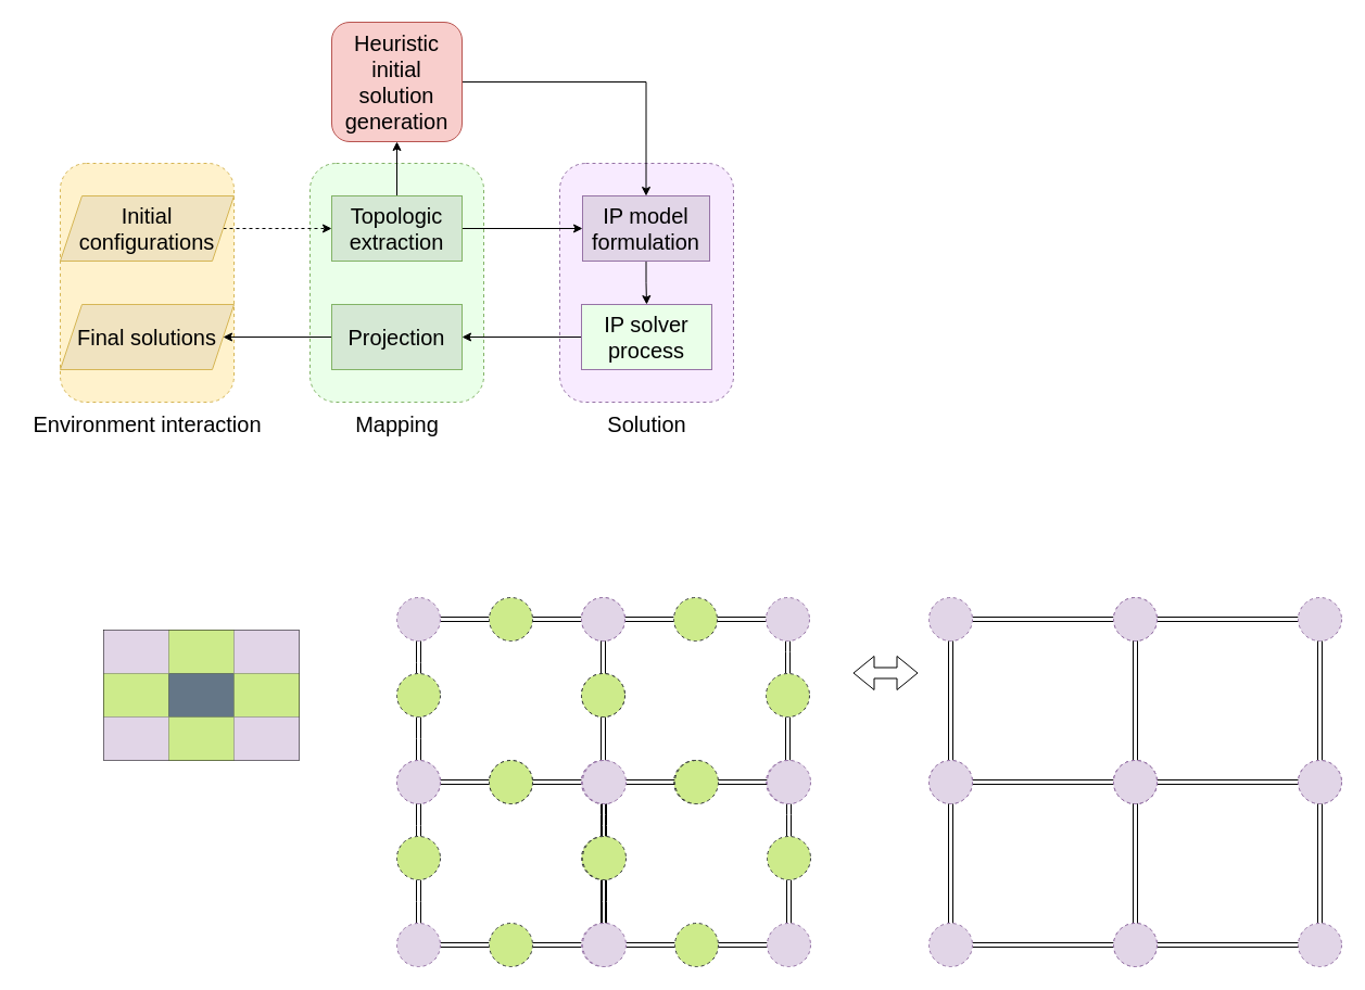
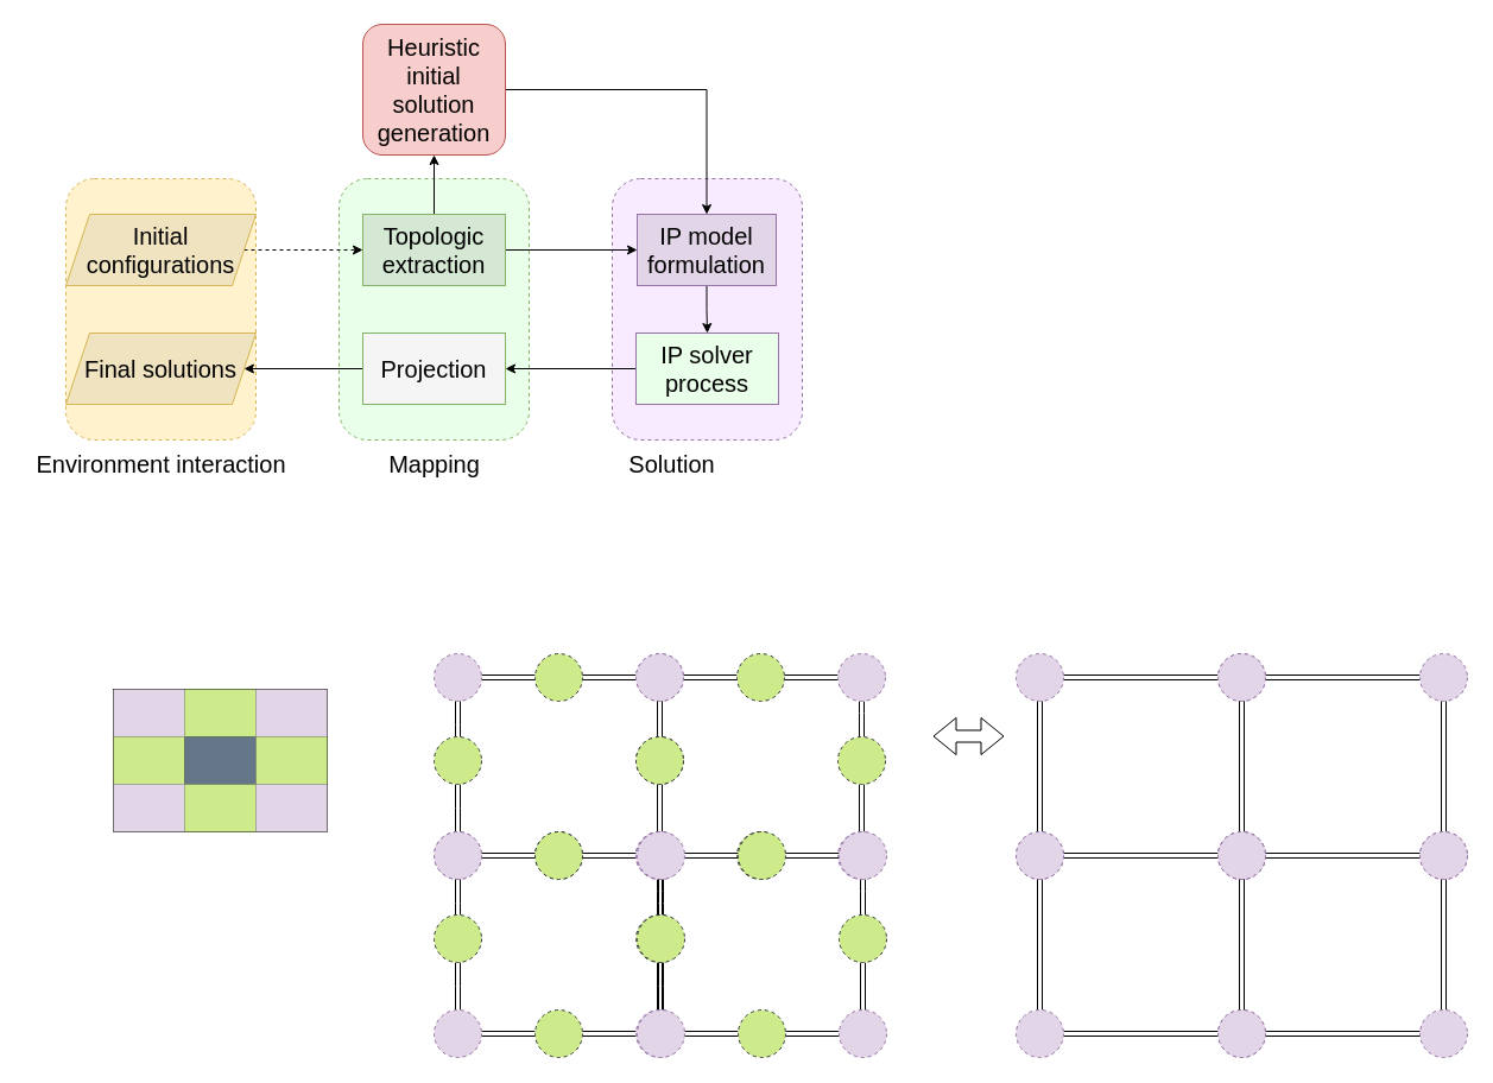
- <mxCell id="16" value="&lt;font style=&quot;font-size: 20px&quot;&gt;Projection&lt;/font&gt;" style="whiteSpace=wrap;html=1;rounded=0;fillColor=#d5e8d4;strokeColor=#82b366;" parent="1" vertex="1"><mxGeometry x="305" y="280" width="120" height="60" as="geometry" /></mxCell>
+ <mxCell id="16" value="&lt;font style=&quot;font-size: 20px&quot;&gt;Projection&lt;/font&gt;" style="whiteSpace=wrap;html=1;rounded=0;fillColor=#f5f5f5;strokeColor=#82b366;" parent="1" vertex="1"><mxGeometry x="305" y="280" width="120" height="60" as="geometry" /></mxCell>
- <mxCell id="21" value="&lt;font style=&quot;font-size: 20px&quot;&gt;Solution&lt;/font&gt;" style="text;html=1;align=center;verticalAlign=middle;resizable=0;points=[];autosize=1;" parent="1" vertex="1"><mxGeometry x="550" y="380" width="90" height="20" as="geometry" /></mxCell>
+ <mxCell id="21" value="&lt;font style=&quot;font-size: 20px&quot;&gt;Solution&lt;/font&gt;" style="text;html=1;align=center;verticalAlign=middle;resizable=0;points=[];autosize=1;" parent="1" vertex="1"><mxGeometry x="520" y="380" width="90" height="20" as="geometry" /></mxCell>
